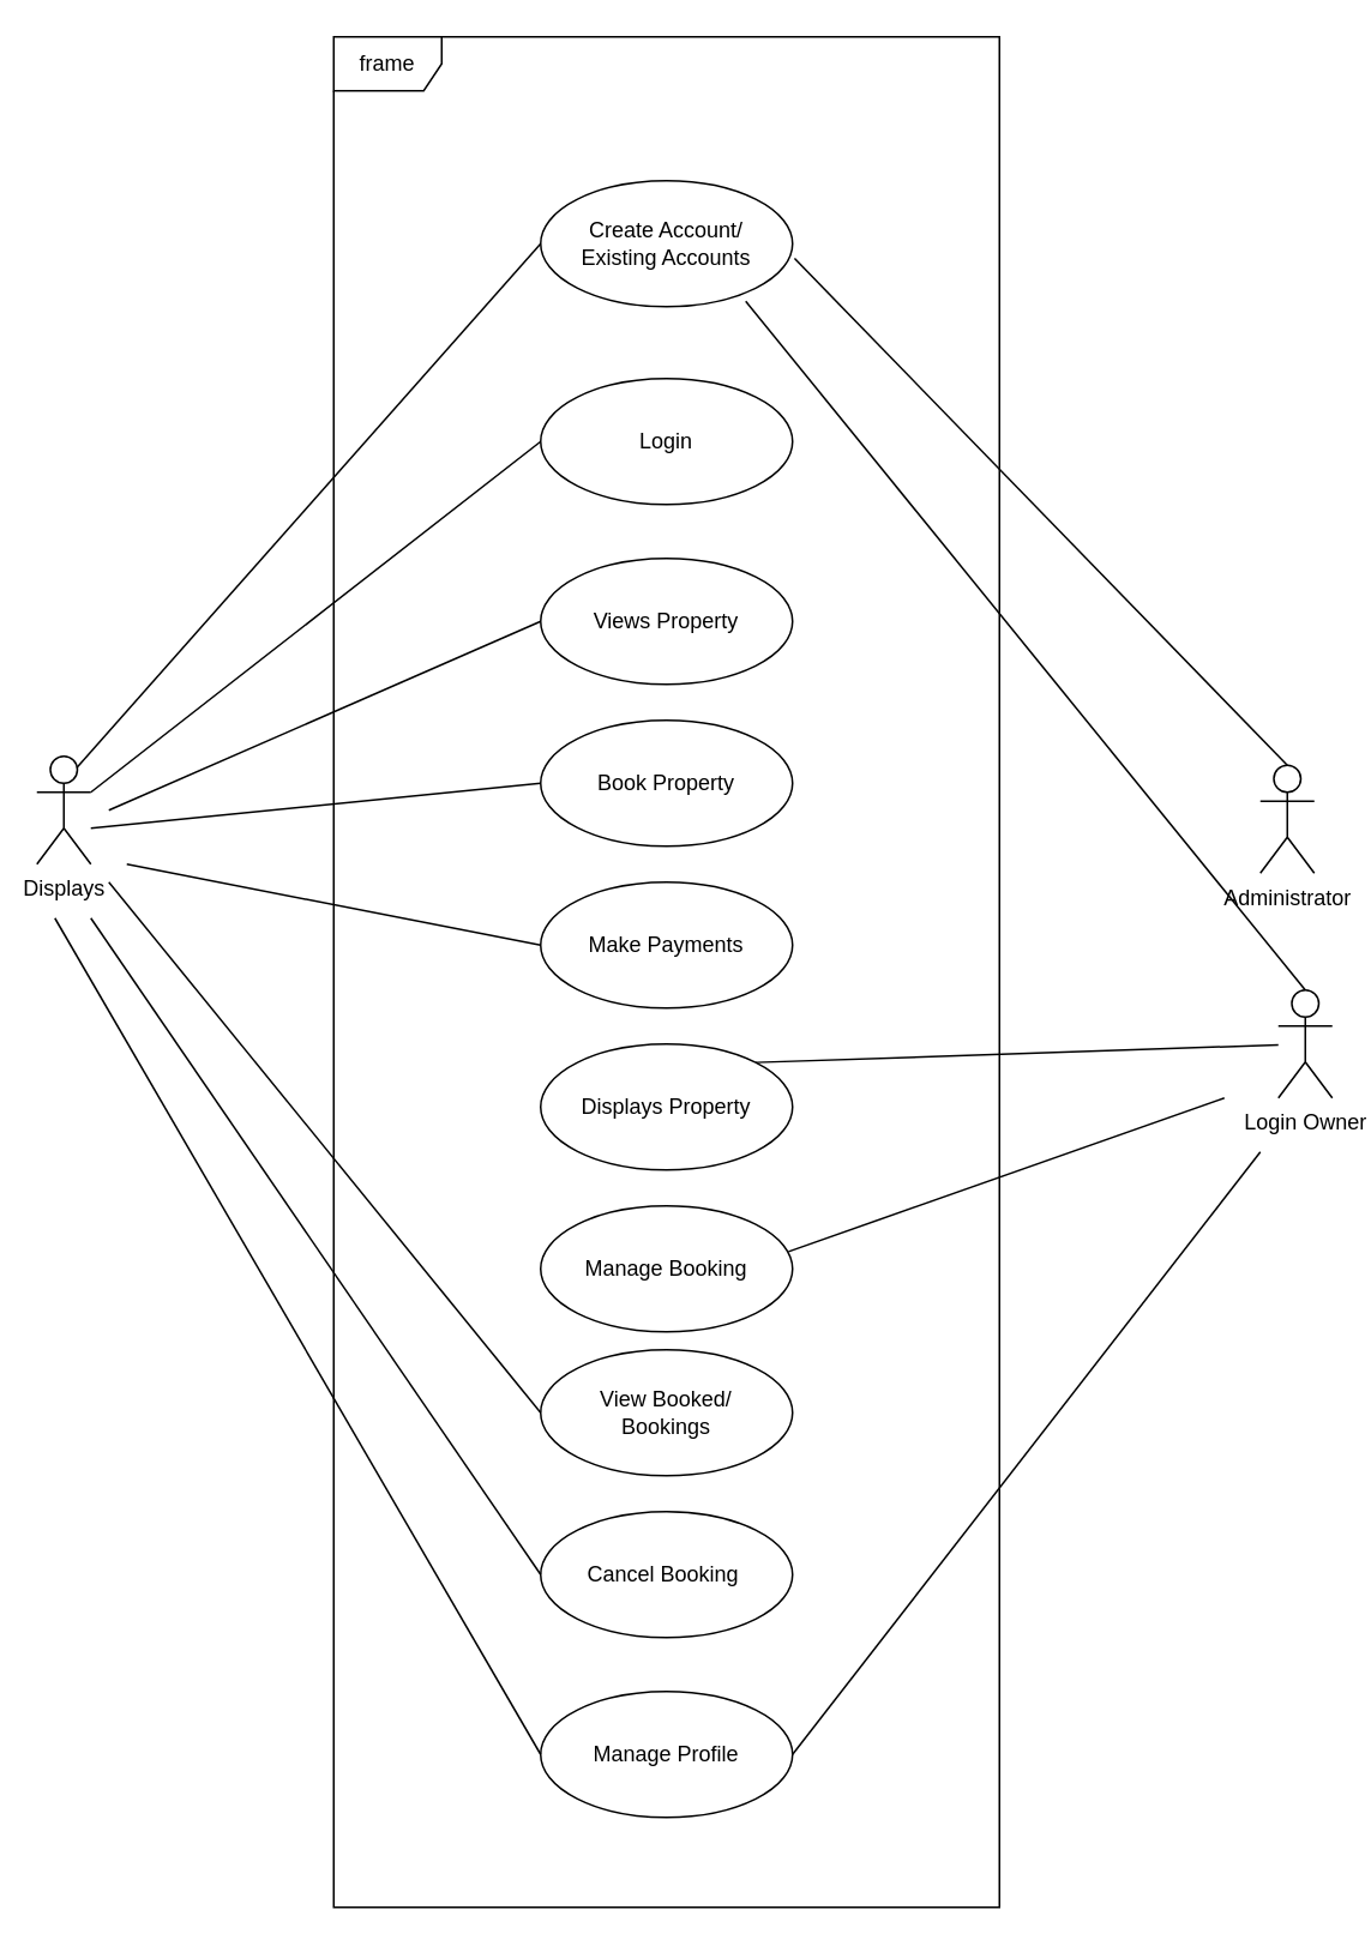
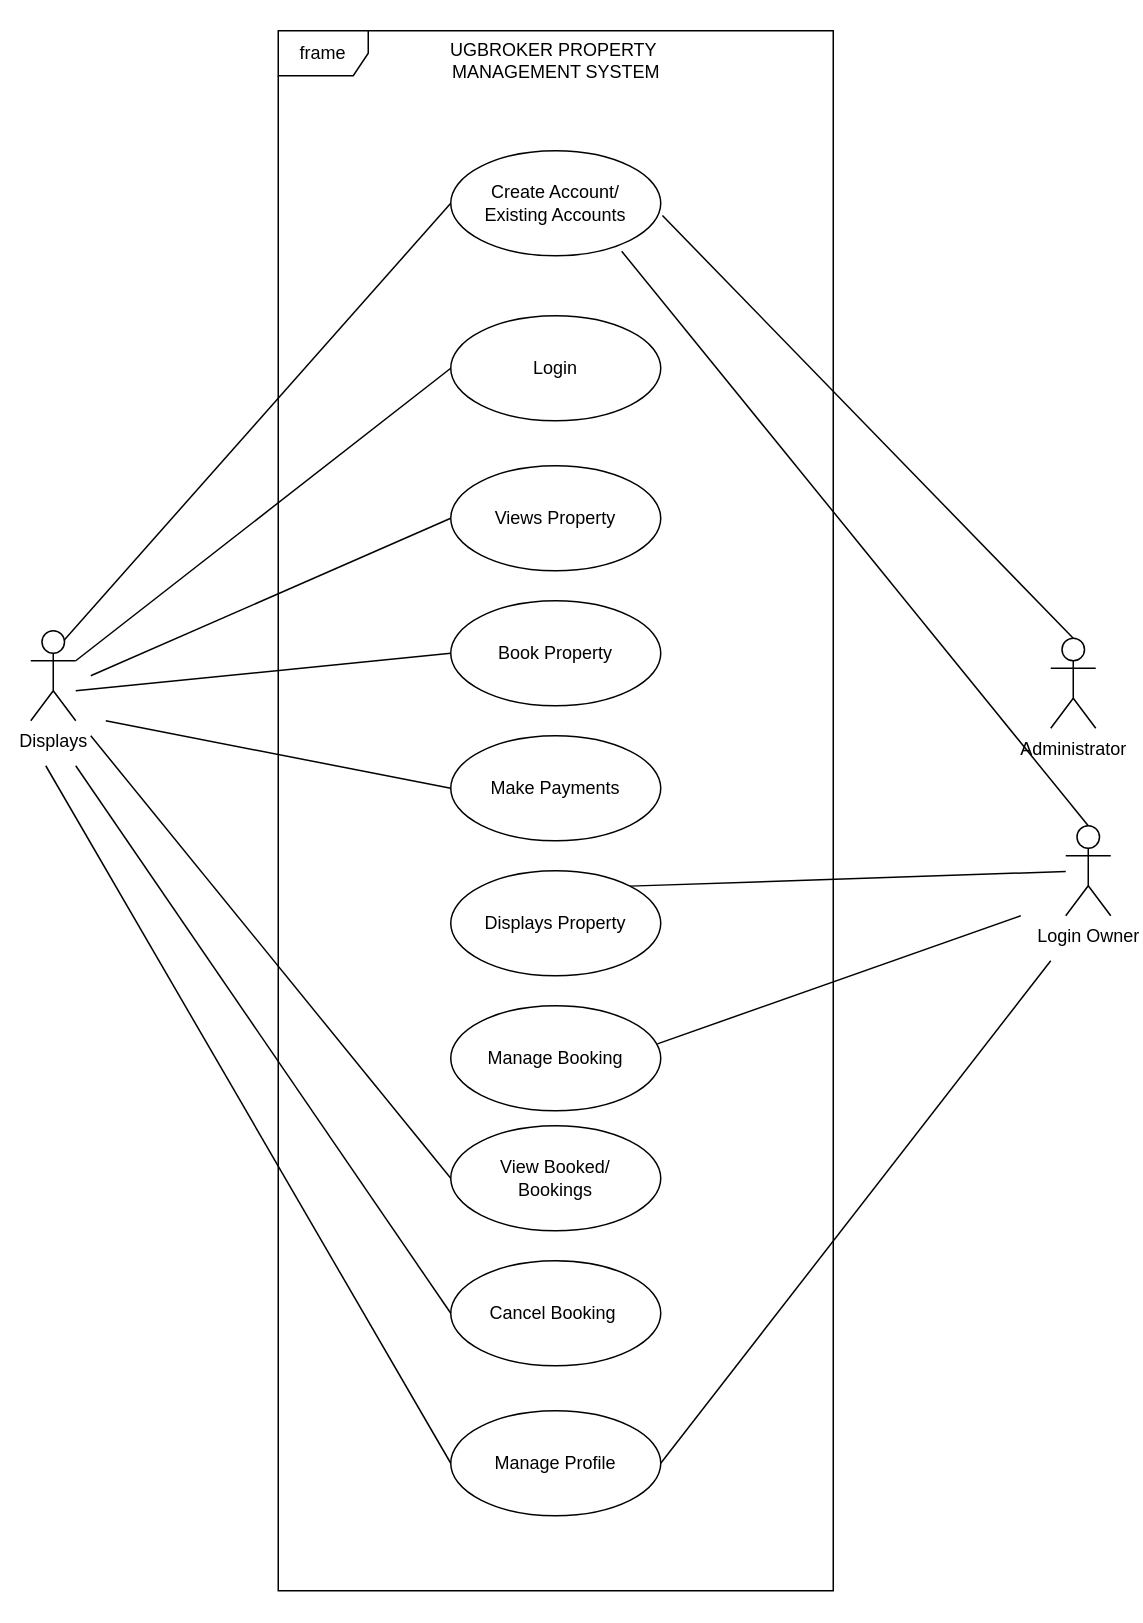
+ <mxCell id="28" value="UGBROKER&lt;span style=&quot;background-color: initial;&quot;&gt;&amp;nbsp;PROPERTY&amp;nbsp;&lt;/span&gt;&lt;div&gt;&lt;span style=&quot;background-color: initial;&quot;&gt;MANAGEMENT SYSTEM&lt;/span&gt;&lt;/div&gt;" style="text;html=1;align=center;verticalAlign=middle;resizable=0;points=[];autosize=1;strokeColor=none;fillColor=none;" parent="1" vertex="1"><mxGeometry x="290" y="20" width="160" height="40" as="geometry" /></mxCell>
